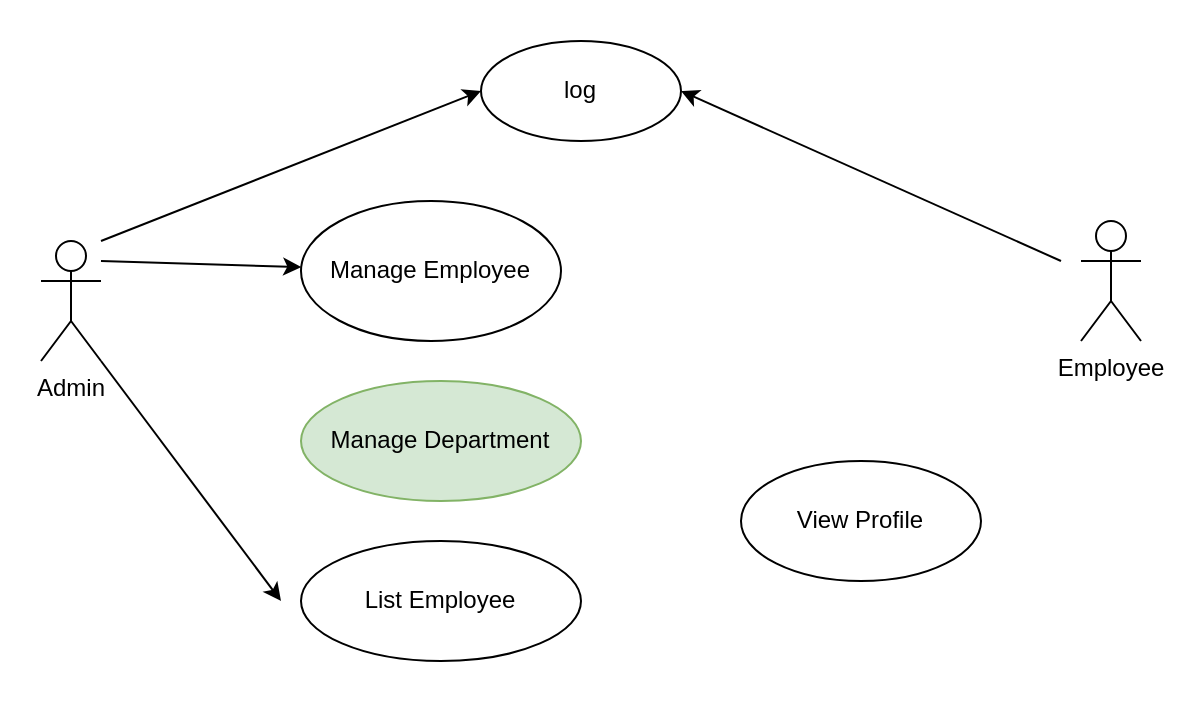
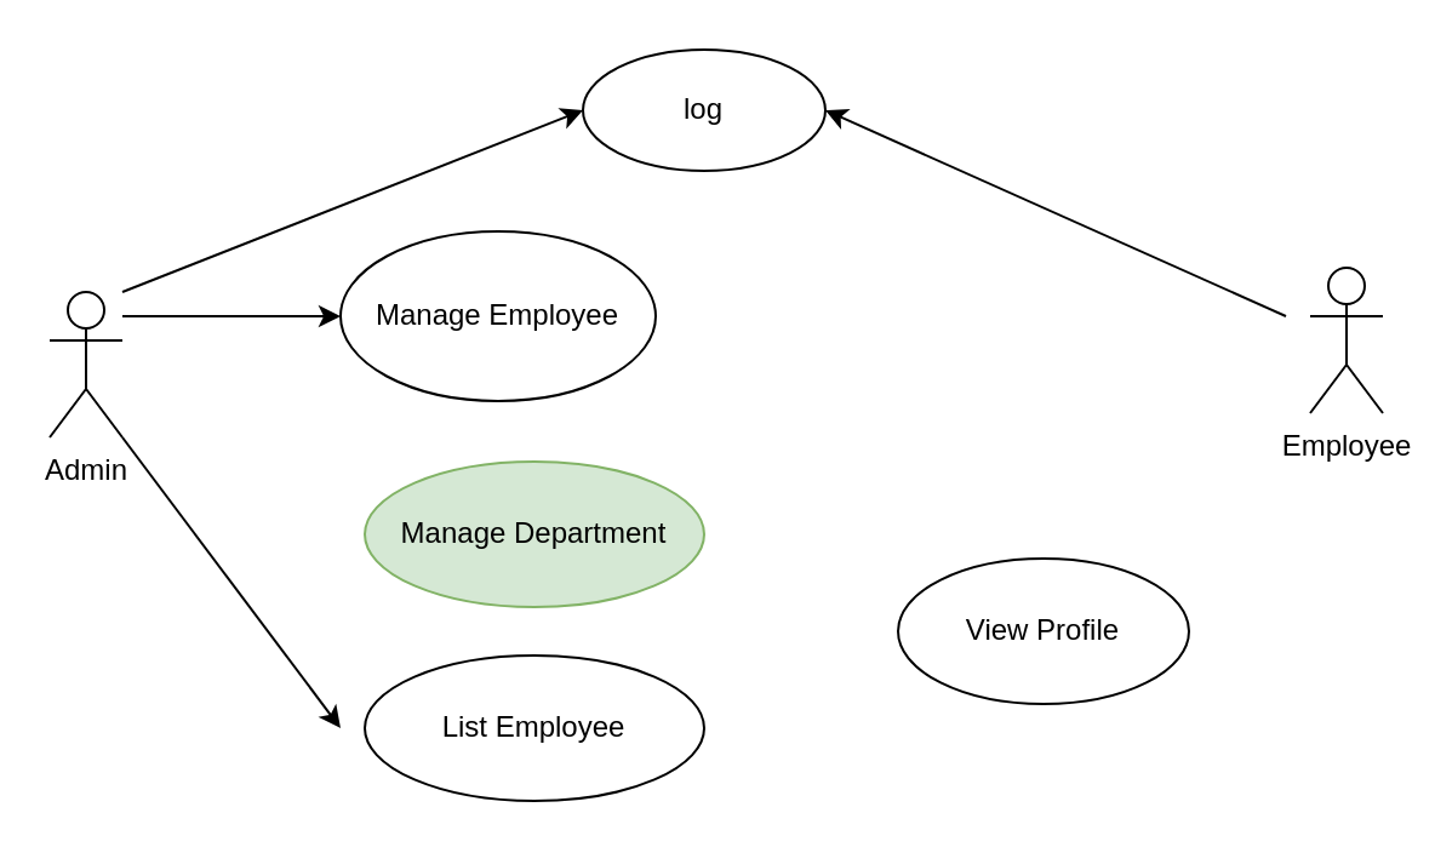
- <mxCell id="5" value="Manage Employee" style="ellipse;whiteSpace=wrap;html=1;" vertex="1" parent="1"><mxGeometry x="150" y="100" width="130" height="70" as="geometry" /></mxCell>
+ <mxCell id="5" value="Manage Employee" style="ellipse;whiteSpace=wrap;html=1;" vertex="1" parent="1"><mxGeometry x="140" y="95" width="130" height="70" as="geometry" /></mxCell>
